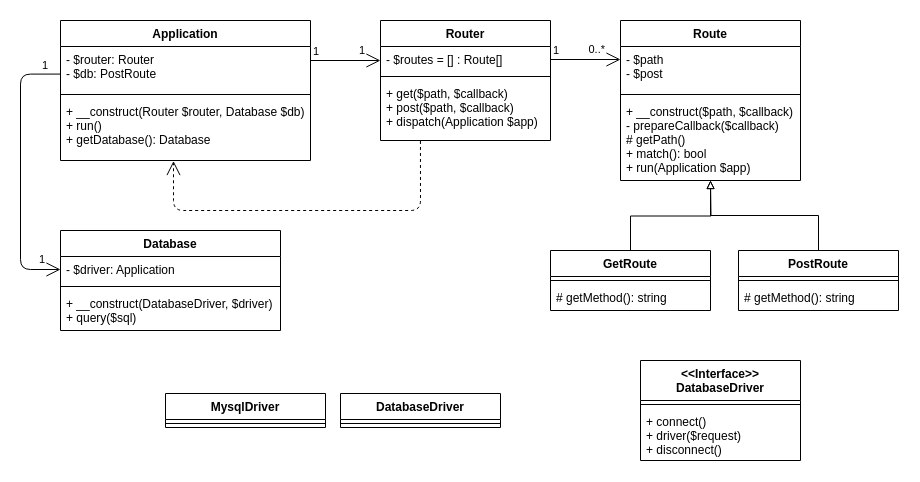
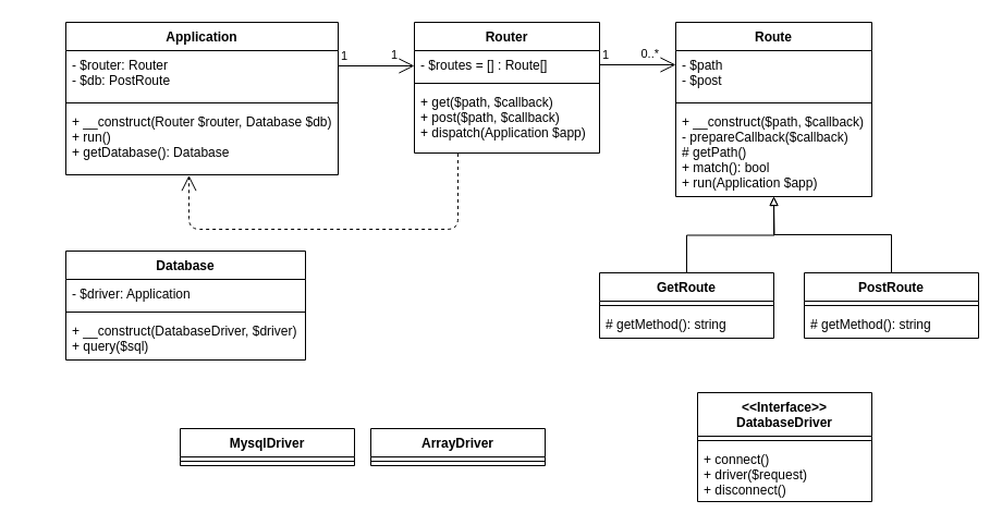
- <mxCell id="38" value="" style="endArrow=open;html=1;endSize=12;startArrow=none;startSize=14;startFill=0;edgeStyle=orthogonalEdgeStyle;shadow=0;exitX=0;exitY=0.627;exitDx=0;exitDy=0;exitPerimeter=0;entryX=0;entryY=0.5;entryDx=0;entryDy=0;" edge="1" parent="1" source="30" target="35"><mxGeometry x="0.298" y="-12" relative="1" as="geometry"><mxPoint x="-10.03" y="130" as="sourcePoint" /><mxPoint x="20" y="260" as="targetPoint" /><Array as="points"><mxPoint x="20" y="74" /><mxPoint x="20" y="269" /></Array><mxPoint as="offset" /></mxGeometry></mxCell>
- <mxCell id="39" value="1" style="edgeLabel;resizable=0;html=1;align=left;verticalAlign=top;" connectable="0" vertex="1" parent="38"><mxGeometry x="-1" relative="1" as="geometry"><mxPoint x="-20" y="-22" as="offset" /></mxGeometry></mxCell>
- <mxCell id="40" value="1" style="edgeLabel;resizable=0;html=1;align=right;verticalAlign=top;" connectable="0" vertex="1" parent="38"><mxGeometry x="1" relative="1" as="geometry"><mxPoint x="-15" y="-23" as="offset" /></mxGeometry></mxCell>
- <mxCell id="41" value="DatabaseDriver" style="swimlane;fontStyle=1;align=center;verticalAlign=top;childLayout=stackLayout;horizontal=1;startSize=26;horizontalStack=0;resizeParent=1;resizeParentMax=0;resizeLast=0;collapsible=1;marginBottom=0;rounded=0;" vertex="1" parent="1"><mxGeometry x="340" y="393" width="160" height="34" as="geometry" /></mxCell>
+ <mxCell id="41" value="ArrayDriver" style="swimlane;fontStyle=1;align=center;verticalAlign=top;childLayout=stackLayout;horizontal=1;startSize=26;horizontalStack=0;resizeParent=1;resizeParentMax=0;resizeLast=0;collapsible=1;marginBottom=0;rounded=0;" vertex="1" parent="1"><mxGeometry x="340" y="393" width="160" height="34" as="geometry" /></mxCell>
